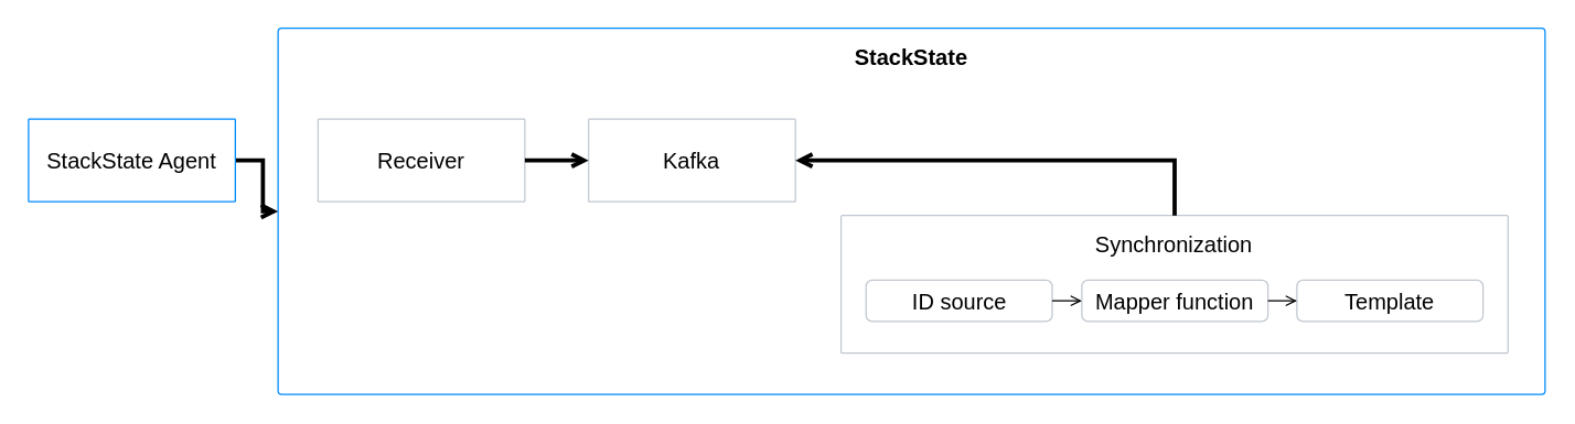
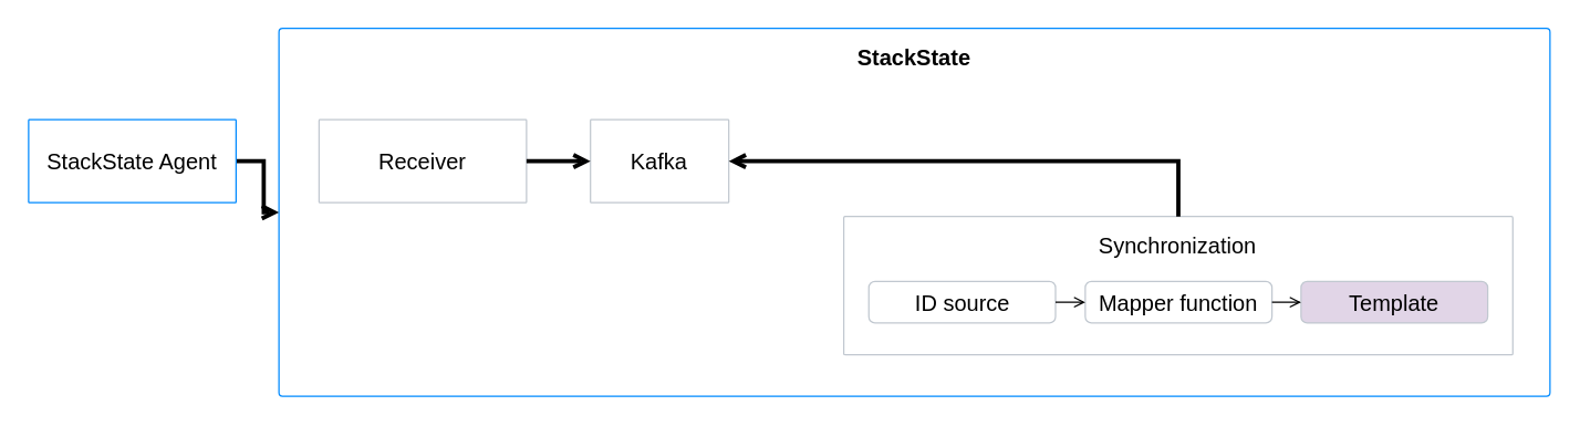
- <mxCell id="6" value="Kafka" style="rounded=1;whiteSpace=wrap;html=1;strokeWidth=1;verticalAlign=middle;align=center;fontStyle=0;fontSize=16;strokeColor=#C1C8D0;arcSize=1;" parent="1" vertex="1"><mxGeometry x="426.25" y="86" width="150" height="60" as="geometry" /></mxCell>
+ <mxCell id="6" value="Kafka" style="rounded=1;whiteSpace=wrap;html=1;strokeWidth=1;verticalAlign=middle;align=center;fontStyle=0;fontSize=16;strokeColor=#C1C8D0;arcSize=1;" parent="1" vertex="1"><mxGeometry x="426.25" y="86" width="100" height="60" as="geometry" /></mxCell>
- <mxCell id="13" value="Template" style="rounded=1;whiteSpace=wrap;html=1;strokeWidth=1;fontSize=16;align=center;verticalAlign=top;strokeColor=#C1C8D0;" parent="10" vertex="1"><mxGeometry x="312.5" width="135" height="30" as="geometry" /></mxCell>
+ <mxCell id="13" value="Template" style="rounded=1;whiteSpace=wrap;html=1;strokeWidth=1;fontSize=16;align=center;verticalAlign=top;strokeColor=#C1C8D0;fillColor=#e1d5e7;" parent="10" vertex="1"><mxGeometry x="312.5" width="135" height="30" as="geometry" /></mxCell>
